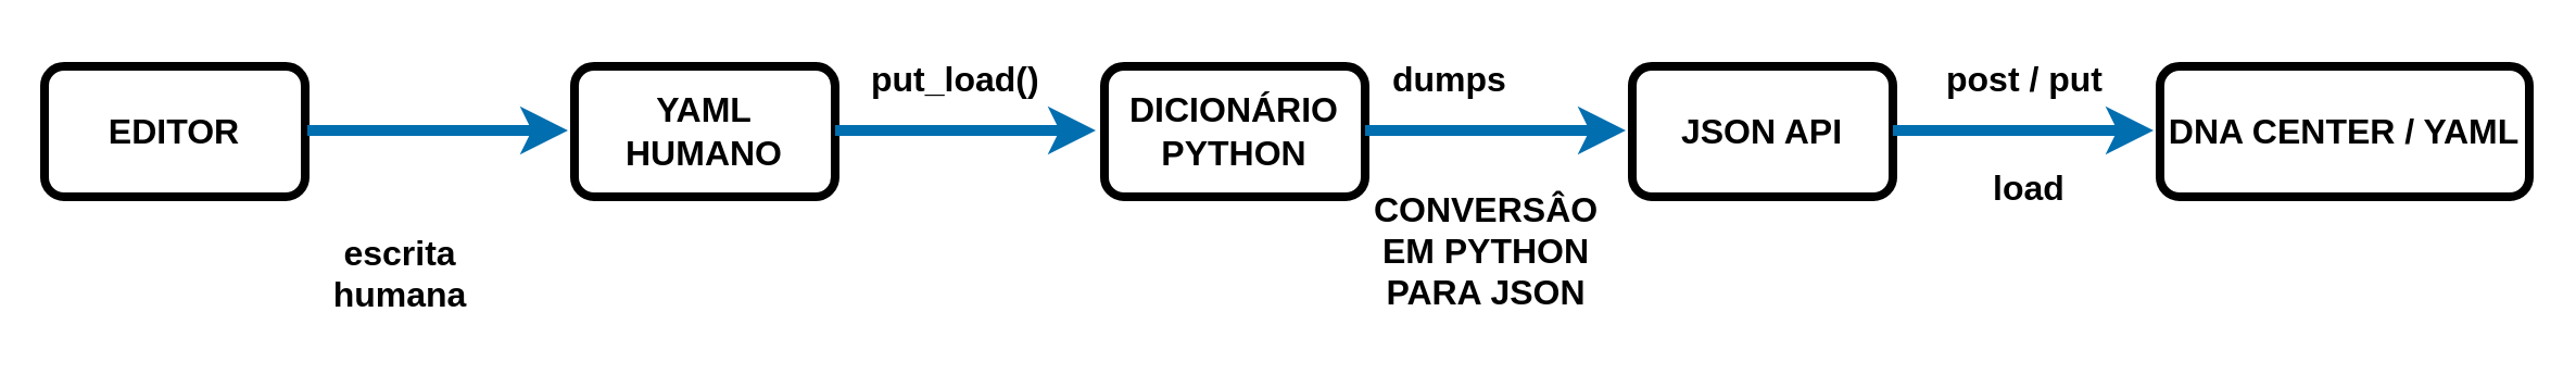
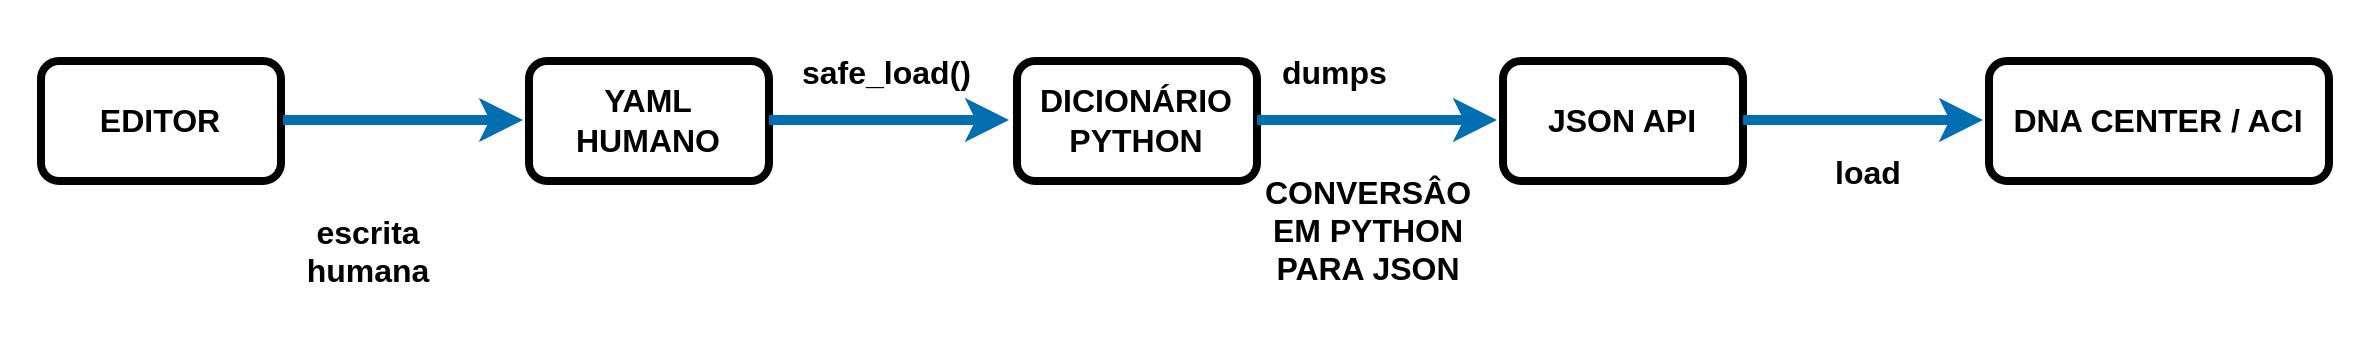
- <mxCell id="15" value="&lt;b&gt;&lt;font style=&quot;font-size: 16px;&quot;&gt;put_load()&lt;/font&gt;&lt;/b&gt;" style="text;html=1;whiteSpace=wrap;overflow=hidden;rounded=0;" vertex="1" parent="1"><mxGeometry x="399" y="20" width="90" height="30" as="geometry" /></mxCell>
+ <mxCell id="15" value="&lt;b&gt;&lt;font style=&quot;font-size: 16px;&quot;&gt;safe_load()&lt;/font&gt;&lt;/b&gt;" style="text;html=1;whiteSpace=wrap;overflow=hidden;rounded=0;" vertex="1" parent="1"><mxGeometry x="399" y="20" width="90" height="30" as="geometry" /></mxCell>
- <mxCell id="13" value="&lt;font style=&quot;font-size: 16px;&quot;&gt;&lt;b&gt;&lt;font&gt;post / put&lt;/font&gt;&lt;/b&gt;&lt;/font&gt;" style="text;html=1;whiteSpace=wrap;overflow=hidden;rounded=0;" parent="1" vertex="1"><mxGeometry x="894" y="20" width="80" height="30" as="geometry" /></mxCell>
- <mxCell id="6" value="&lt;b&gt;&lt;font style=&quot;font-size: 16px;&quot;&gt;DNA CENTER / YAML&lt;/font&gt;&lt;/b&gt;" style="rounded=1;whiteSpace=wrap;html=1;gradientColor=none;strokeWidth=4;strokeColor=light-dark(#000000,#66B2FF);" parent="1" vertex="1"><mxGeometry x="994" y="30" width="170" height="60" as="geometry" /></mxCell>
+ <mxCell id="6" value="&lt;b&gt;&lt;font style=&quot;font-size: 16px;&quot;&gt;DNA CENTER / ACI&lt;/font&gt;&lt;/b&gt;" style="rounded=1;whiteSpace=wrap;html=1;gradientColor=none;strokeWidth=4;strokeColor=light-dark(#000000,#66B2FF);" parent="1" vertex="1"><mxGeometry x="994" y="30" width="170" height="60" as="geometry" /></mxCell>
